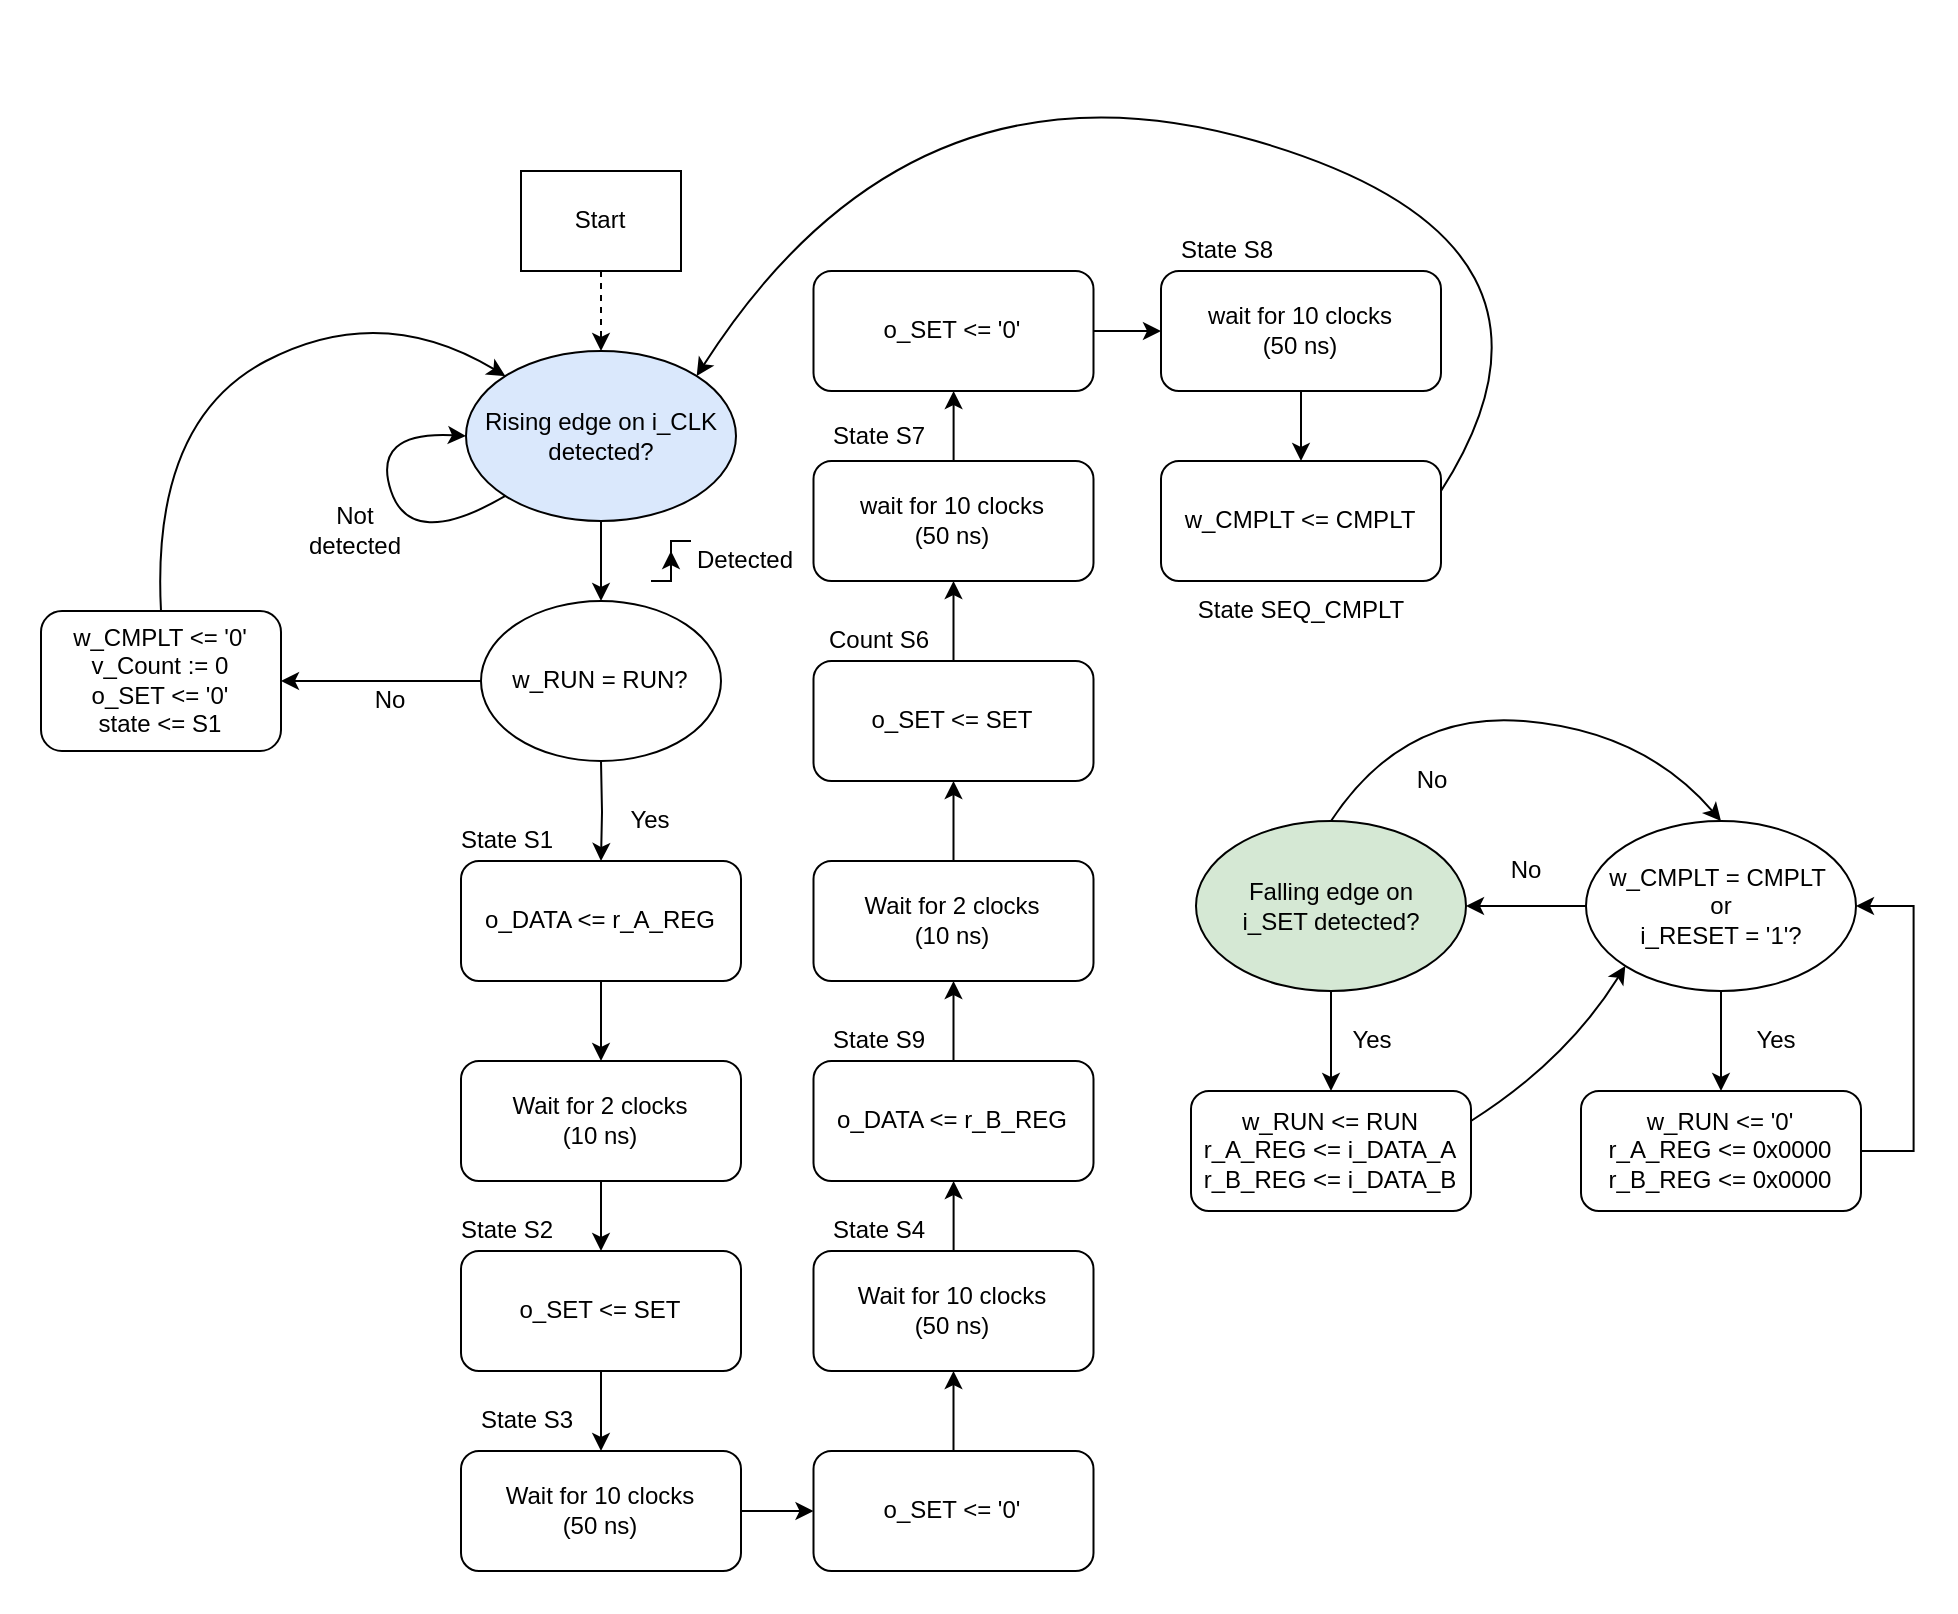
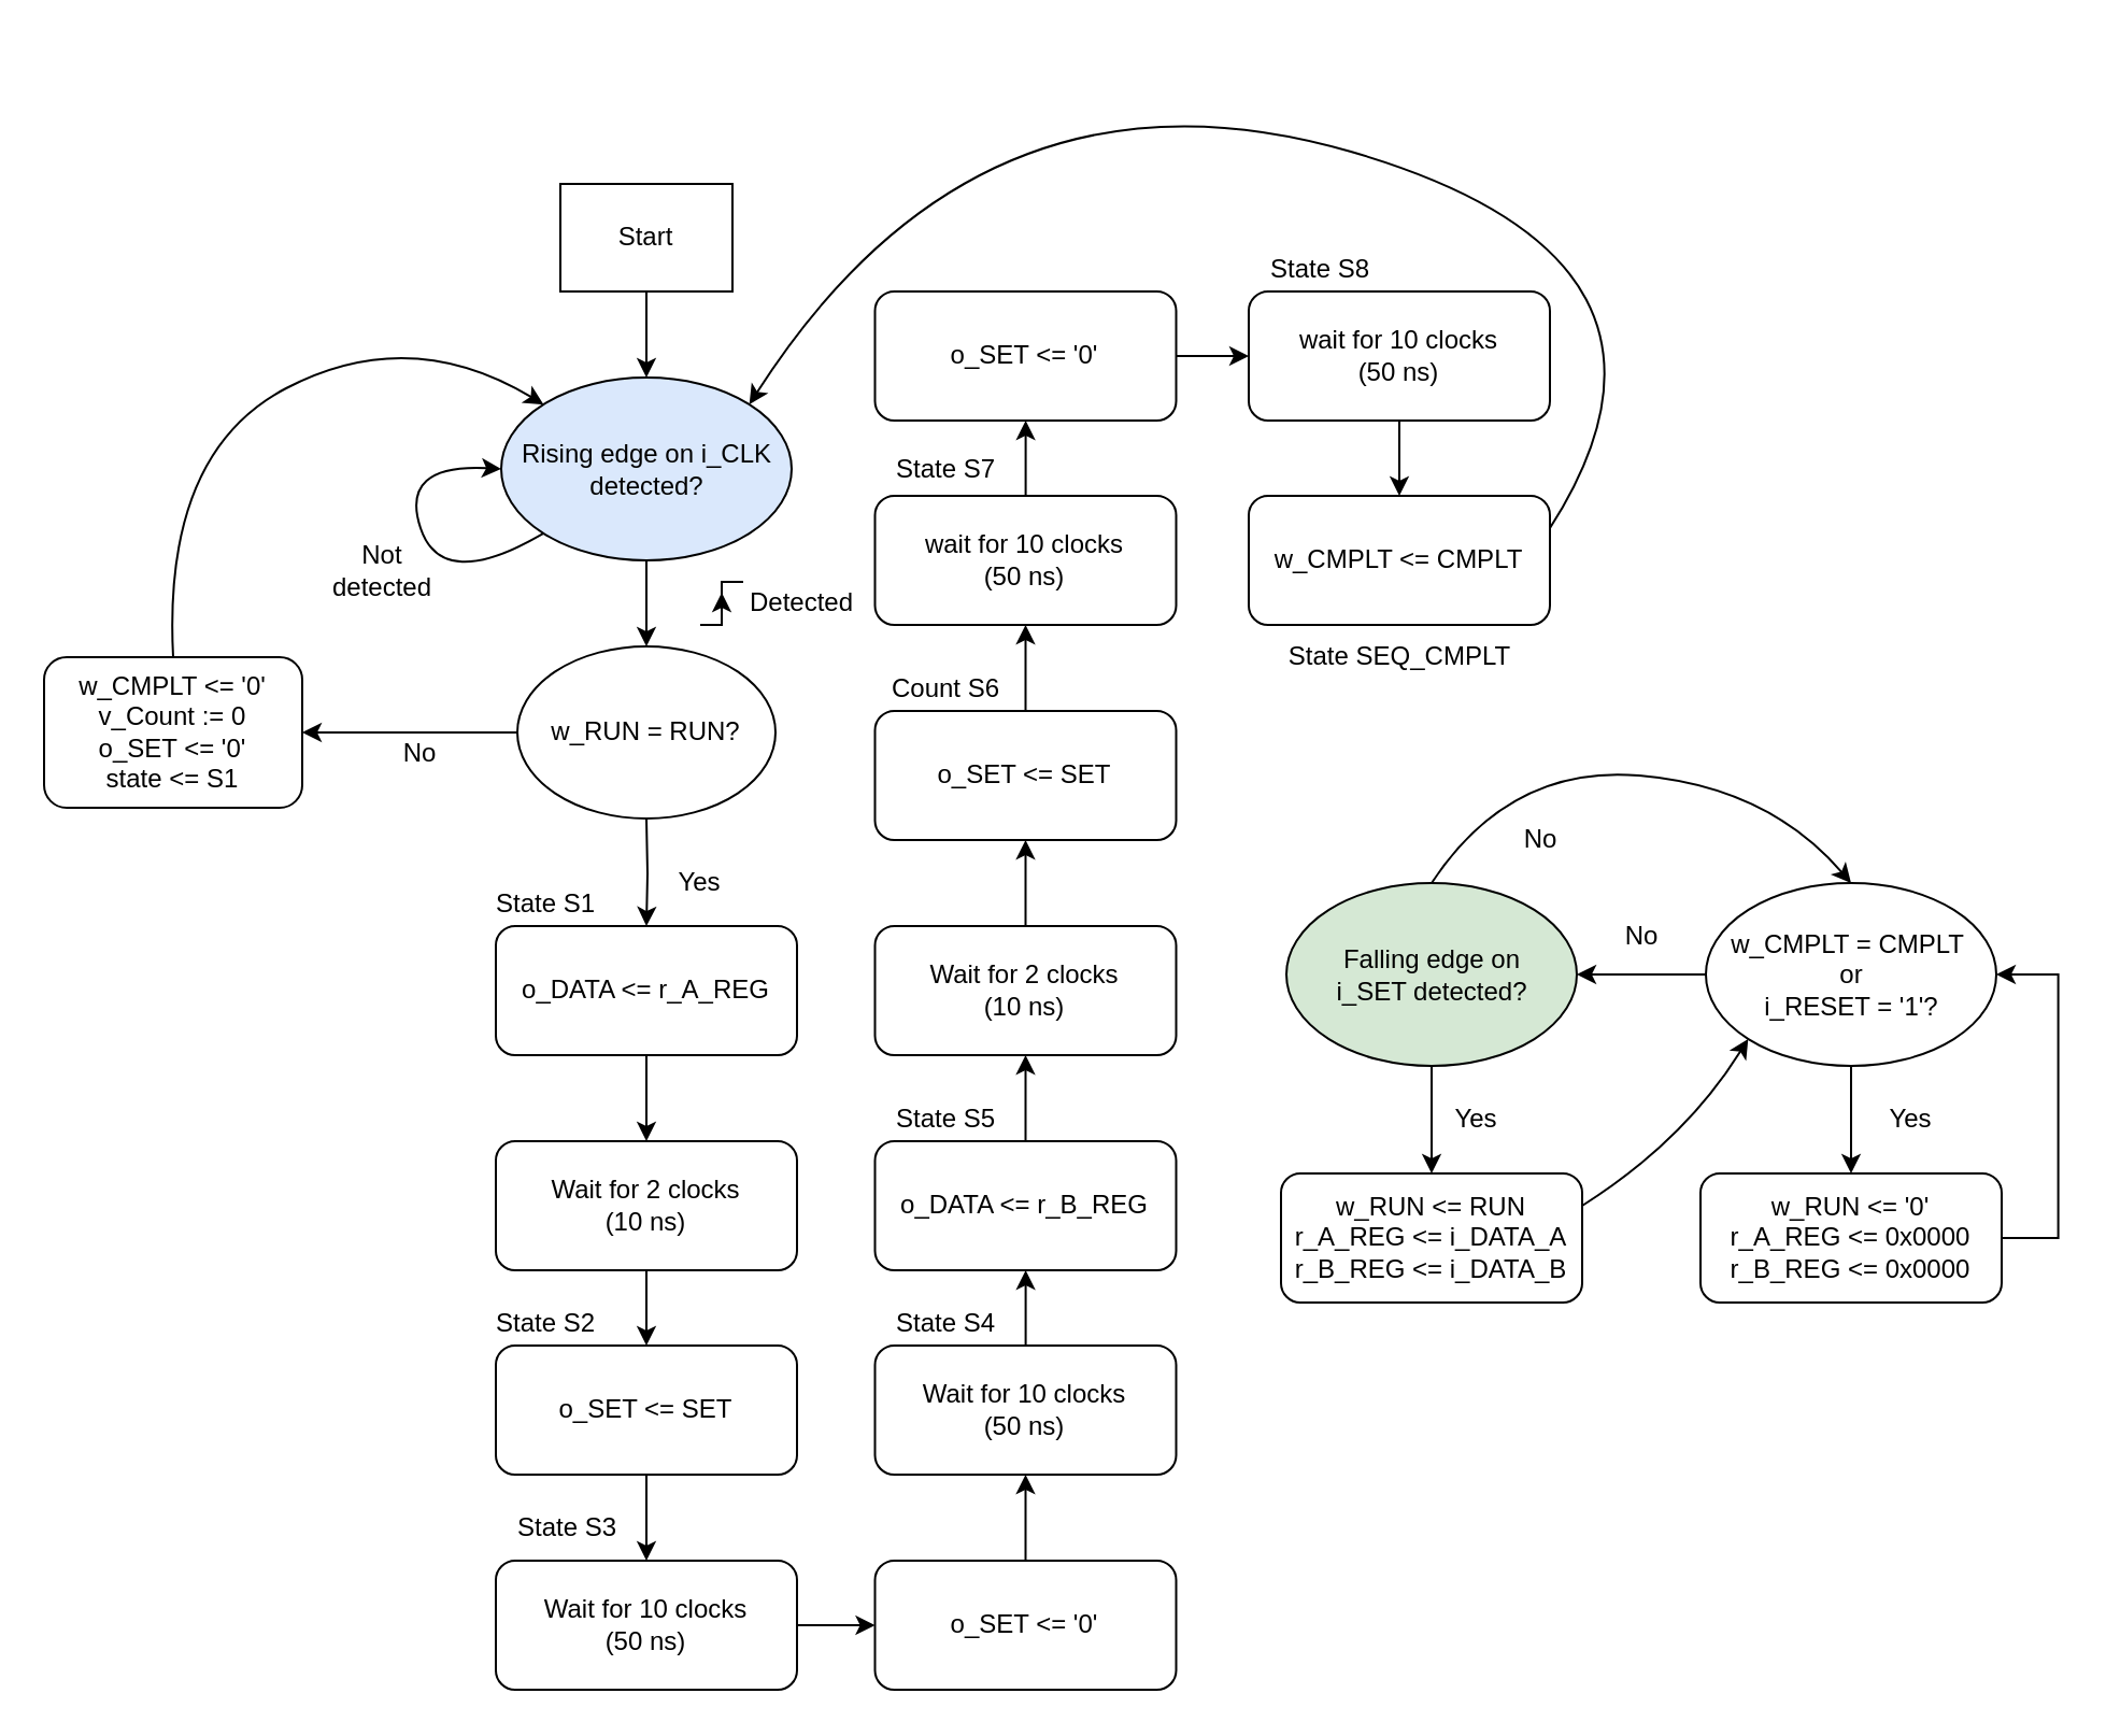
- <mxCell id="2" style="edgeStyle=orthogonalEdgeStyle;rounded=0;orthogonalLoop=1;jettySize=auto;html=1;entryX=0.5;entryY=0;entryDx=0;entryDy=0;dashed=1;" parent="1" source="3" target="7" edge="1"><mxGeometry relative="1" as="geometry"><mxPoint x="300" y="165" as="targetPoint" /></mxGeometry></mxCell>
+ <mxCell id="2" style="edgeStyle=orthogonalEdgeStyle;rounded=0;orthogonalLoop=1;jettySize=auto;html=1;entryX=0.5;entryY=0;entryDx=0;entryDy=0;" parent="1" source="3" target="7" edge="1"><mxGeometry relative="1" as="geometry"><mxPoint x="300" y="165" as="targetPoint" /></mxGeometry></mxCell>
- <mxCell id="50" value="State S9" style="text;html=1;align=center;verticalAlign=middle;resizable=0;points=[];autosize=1;strokeColor=none;fillColor=none;" vertex="1" parent="1"><mxGeometry x="406.25" y="505" width="65" height="30" as="geometry" /></mxCell>
+ <mxCell id="50" value="State S5" style="text;html=1;align=center;verticalAlign=middle;resizable=0;points=[];autosize=1;strokeColor=none;fillColor=none;" vertex="1" parent="1"><mxGeometry x="406.25" y="505" width="65" height="30" as="geometry" /></mxCell>
